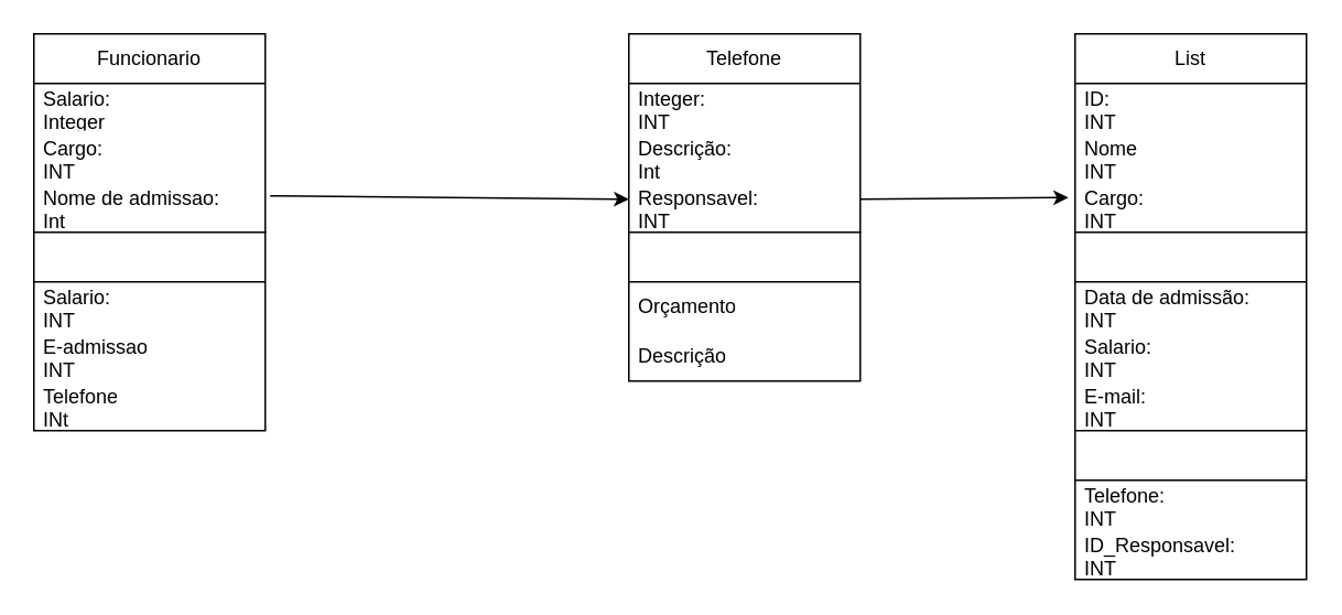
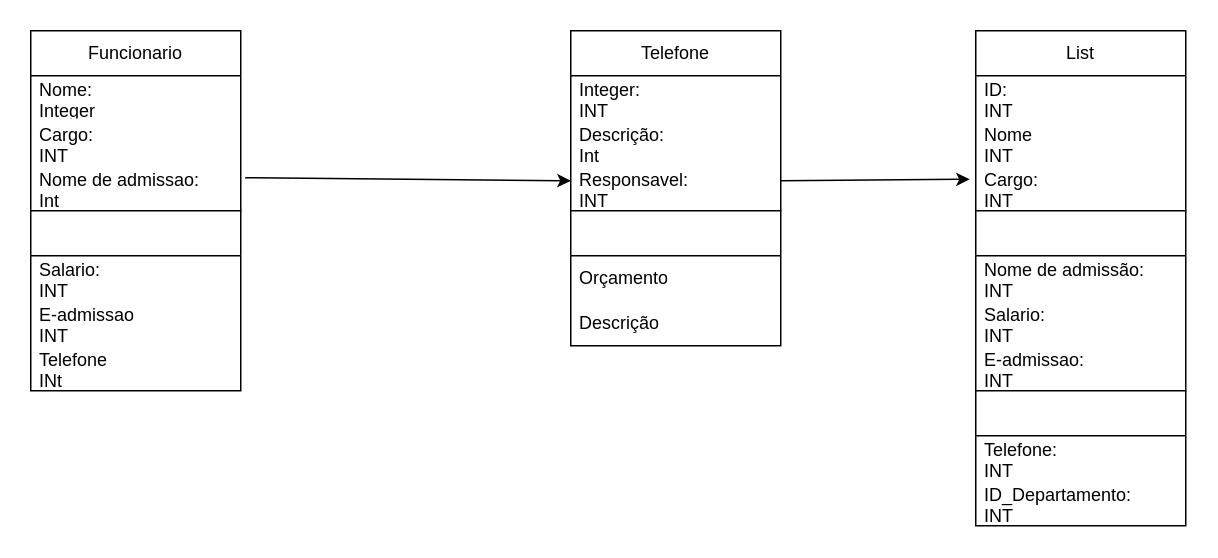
- <mxCell id="3" value="Salario:&lt;br&gt;Integer&amp;nbsp;" style="text;strokeColor=none;fillColor=none;align=left;verticalAlign=middle;spacingLeft=4;spacingRight=4;overflow=hidden;points=[[0,0.5],[1,0.5]];portConstraint=eastwest;rotatable=0;whiteSpace=wrap;html=1;" vertex="1" parent="2"><mxGeometry y="30" width="140" height="30" as="geometry" /></mxCell>
+ <mxCell id="3" value="Nome:&lt;br&gt;Integer&amp;nbsp;" style="text;strokeColor=none;fillColor=none;align=left;verticalAlign=middle;spacingLeft=4;spacingRight=4;overflow=hidden;points=[[0,0.5],[1,0.5]];portConstraint=eastwest;rotatable=0;whiteSpace=wrap;html=1;" vertex="1" parent="2"><mxGeometry y="30" width="140" height="30" as="geometry" /></mxCell>
- <mxCell id="23" value="Data de admissão:&lt;br&gt;INT" style="text;strokeColor=none;fillColor=none;align=left;verticalAlign=middle;spacingLeft=4;spacingRight=4;overflow=hidden;points=[[0,0.5],[1,0.5]];portConstraint=eastwest;rotatable=0;whiteSpace=wrap;html=1;" vertex="1" parent="22"><mxGeometry y="30" width="140" height="30" as="geometry" /></mxCell>
+ <mxCell id="23" value="Nome de admissão:&lt;br&gt;INT" style="text;strokeColor=none;fillColor=none;align=left;verticalAlign=middle;spacingLeft=4;spacingRight=4;overflow=hidden;points=[[0,0.5],[1,0.5]];portConstraint=eastwest;rotatable=0;whiteSpace=wrap;html=1;" vertex="1" parent="22"><mxGeometry y="30" width="140" height="30" as="geometry" /></mxCell>
- <mxCell id="25" value="E-mail:&lt;br&gt;INT" style="text;strokeColor=none;fillColor=none;align=left;verticalAlign=middle;spacingLeft=4;spacingRight=4;overflow=hidden;points=[[0,0.5],[1,0.5]];portConstraint=eastwest;rotatable=0;whiteSpace=wrap;html=1;" vertex="1" parent="22"><mxGeometry y="90" width="140" height="30" as="geometry" /></mxCell>
+ <mxCell id="25" value="E-admissao:&lt;br&gt;INT" style="text;strokeColor=none;fillColor=none;align=left;verticalAlign=middle;spacingLeft=4;spacingRight=4;overflow=hidden;points=[[0,0.5],[1,0.5]];portConstraint=eastwest;rotatable=0;whiteSpace=wrap;html=1;" vertex="1" parent="22"><mxGeometry y="90" width="140" height="30" as="geometry" /></mxCell>
- <mxCell id="28" value="ID_Responsavel:&lt;br&gt;INT" style="text;strokeColor=none;fillColor=none;align=left;verticalAlign=middle;spacingLeft=4;spacingRight=4;overflow=hidden;points=[[0,0.5],[1,0.5]];portConstraint=eastwest;rotatable=0;whiteSpace=wrap;html=1;" vertex="1" parent="26"><mxGeometry y="60" width="140" height="30" as="geometry" /></mxCell>
+ <mxCell id="28" value="ID_Departamento:&lt;br&gt;INT" style="text;strokeColor=none;fillColor=none;align=left;verticalAlign=middle;spacingLeft=4;spacingRight=4;overflow=hidden;points=[[0,0.5],[1,0.5]];portConstraint=eastwest;rotatable=0;whiteSpace=wrap;html=1;" vertex="1" parent="26"><mxGeometry y="60" width="140" height="30" as="geometry" /></mxCell>
